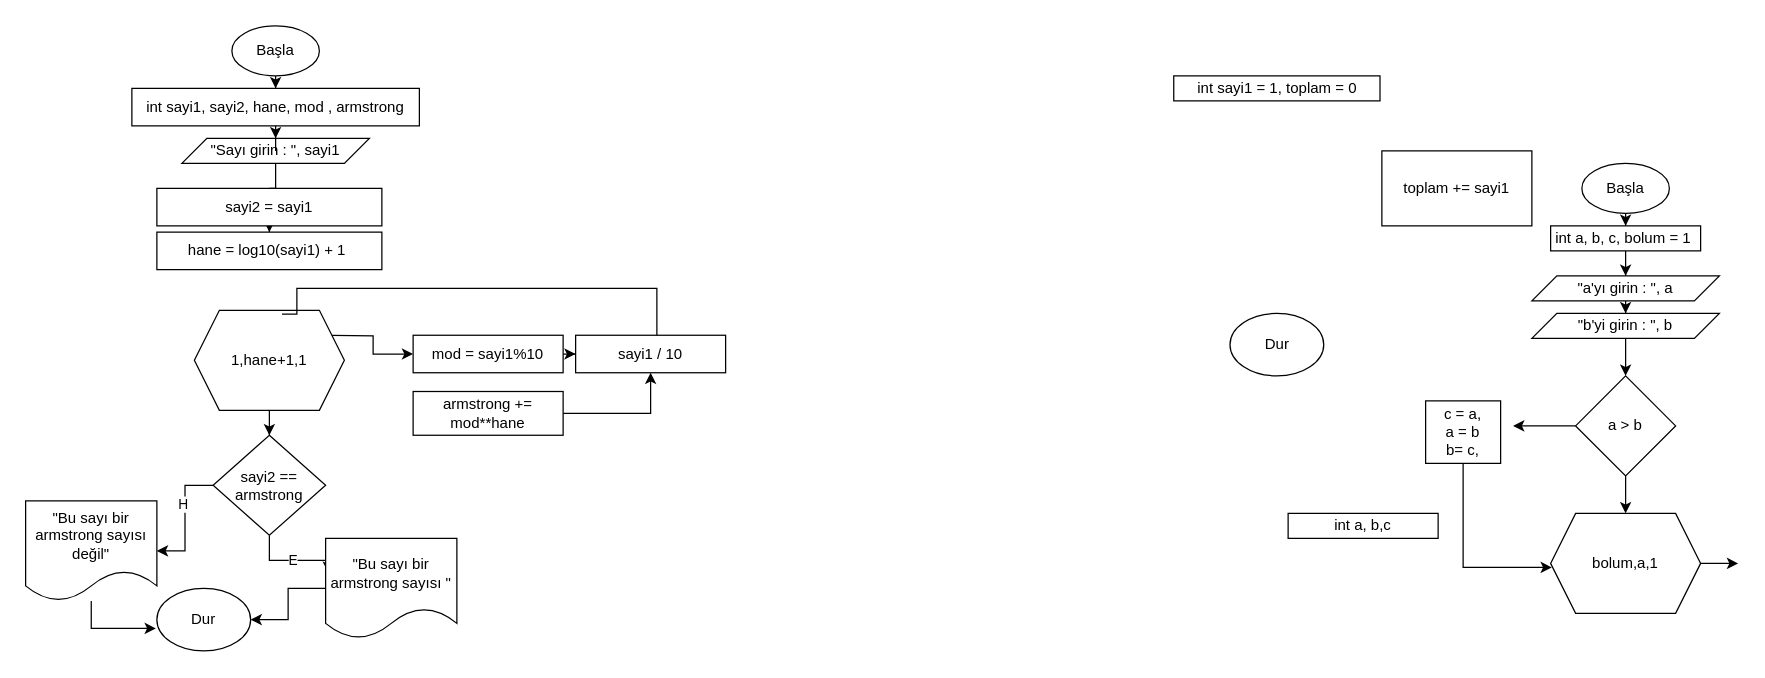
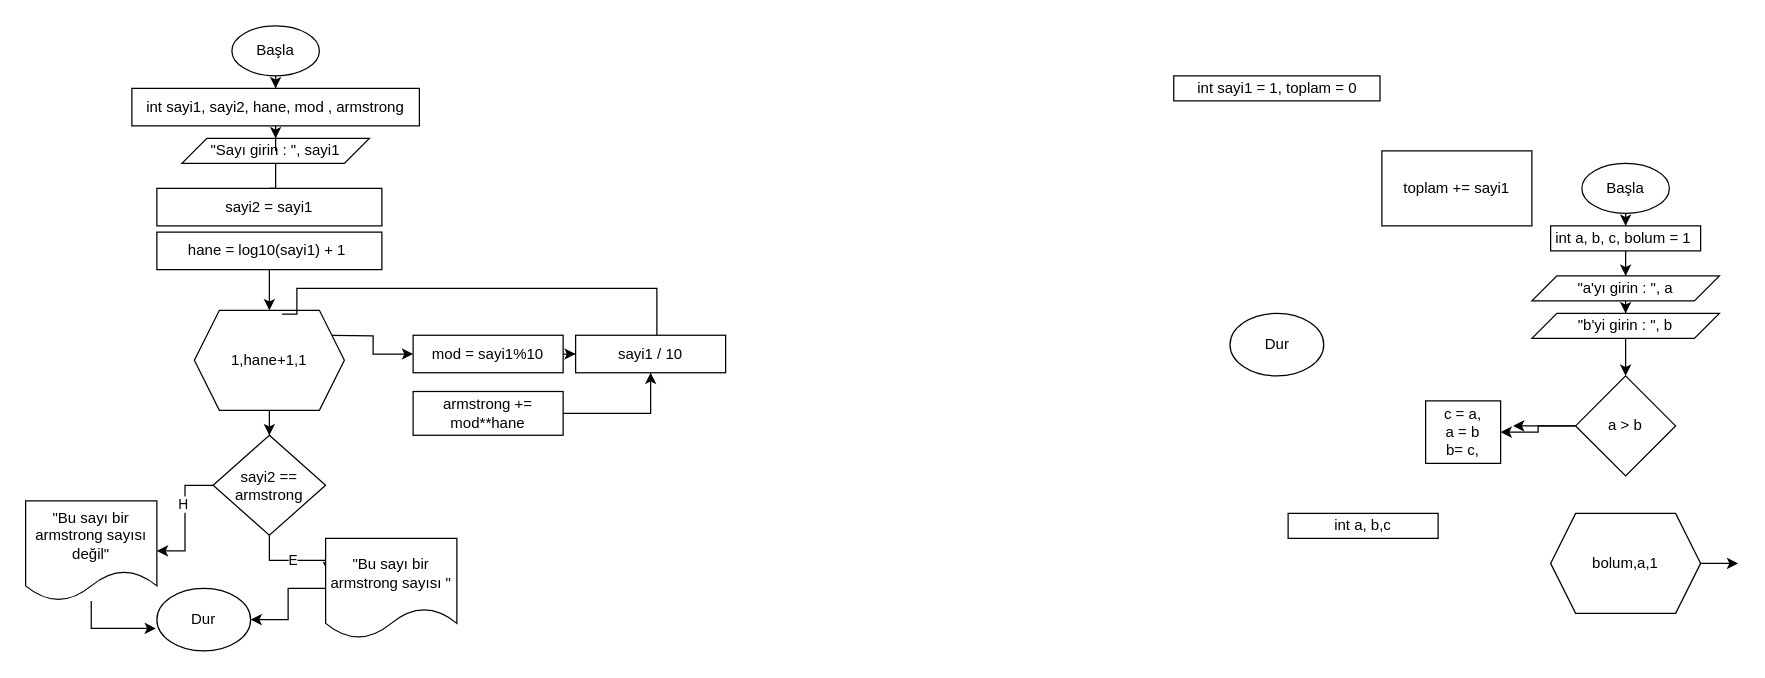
- <mxCell id="9" value="" style="edgeStyle=orthogonalEdgeStyle;rounded=0;orthogonalLoop=1;jettySize=auto;html=1;startArrow=none;" edge="1" parent="1" source="37" target="39"><mxGeometry relative="1" as="geometry" /></mxCell>
+ <mxCell id="28" value="" style="edgeStyle=orthogonalEdgeStyle;rounded=0;orthogonalLoop=1;jettySize=auto;html=1;" edge="1" parent="1" source="39" target="31"><mxGeometry relative="1" as="geometry" /></mxCell>
- <mxCell id="22" value="" style="edgeStyle=orthogonalEdgeStyle;rounded=0;orthogonalLoop=1;jettySize=auto;html=1;" edge="1" source="23" target="27" parent="1"><mxGeometry relative="1" as="geometry" /></mxCell>
+ <mxCell id="22" value="" style="edgeStyle=orthogonalEdgeStyle;rounded=0;orthogonalLoop=1;jettySize=auto;html=1;" edge="1" source="23" target="16" parent="1"><mxGeometry relative="1" as="geometry" /></mxCell>
- <mxCell id="15" style="edgeStyle=orthogonalEdgeStyle;rounded=0;orthogonalLoop=1;jettySize=auto;html=1;entryX=0.008;entryY=0.54;entryDx=0;entryDy=0;entryPerimeter=0;" edge="1" source="16" target="27" parent="1"><mxGeometry relative="1" as="geometry"><Array as="points"><mxPoint x="1170" y="453" /></Array></mxGeometry></mxCell>
